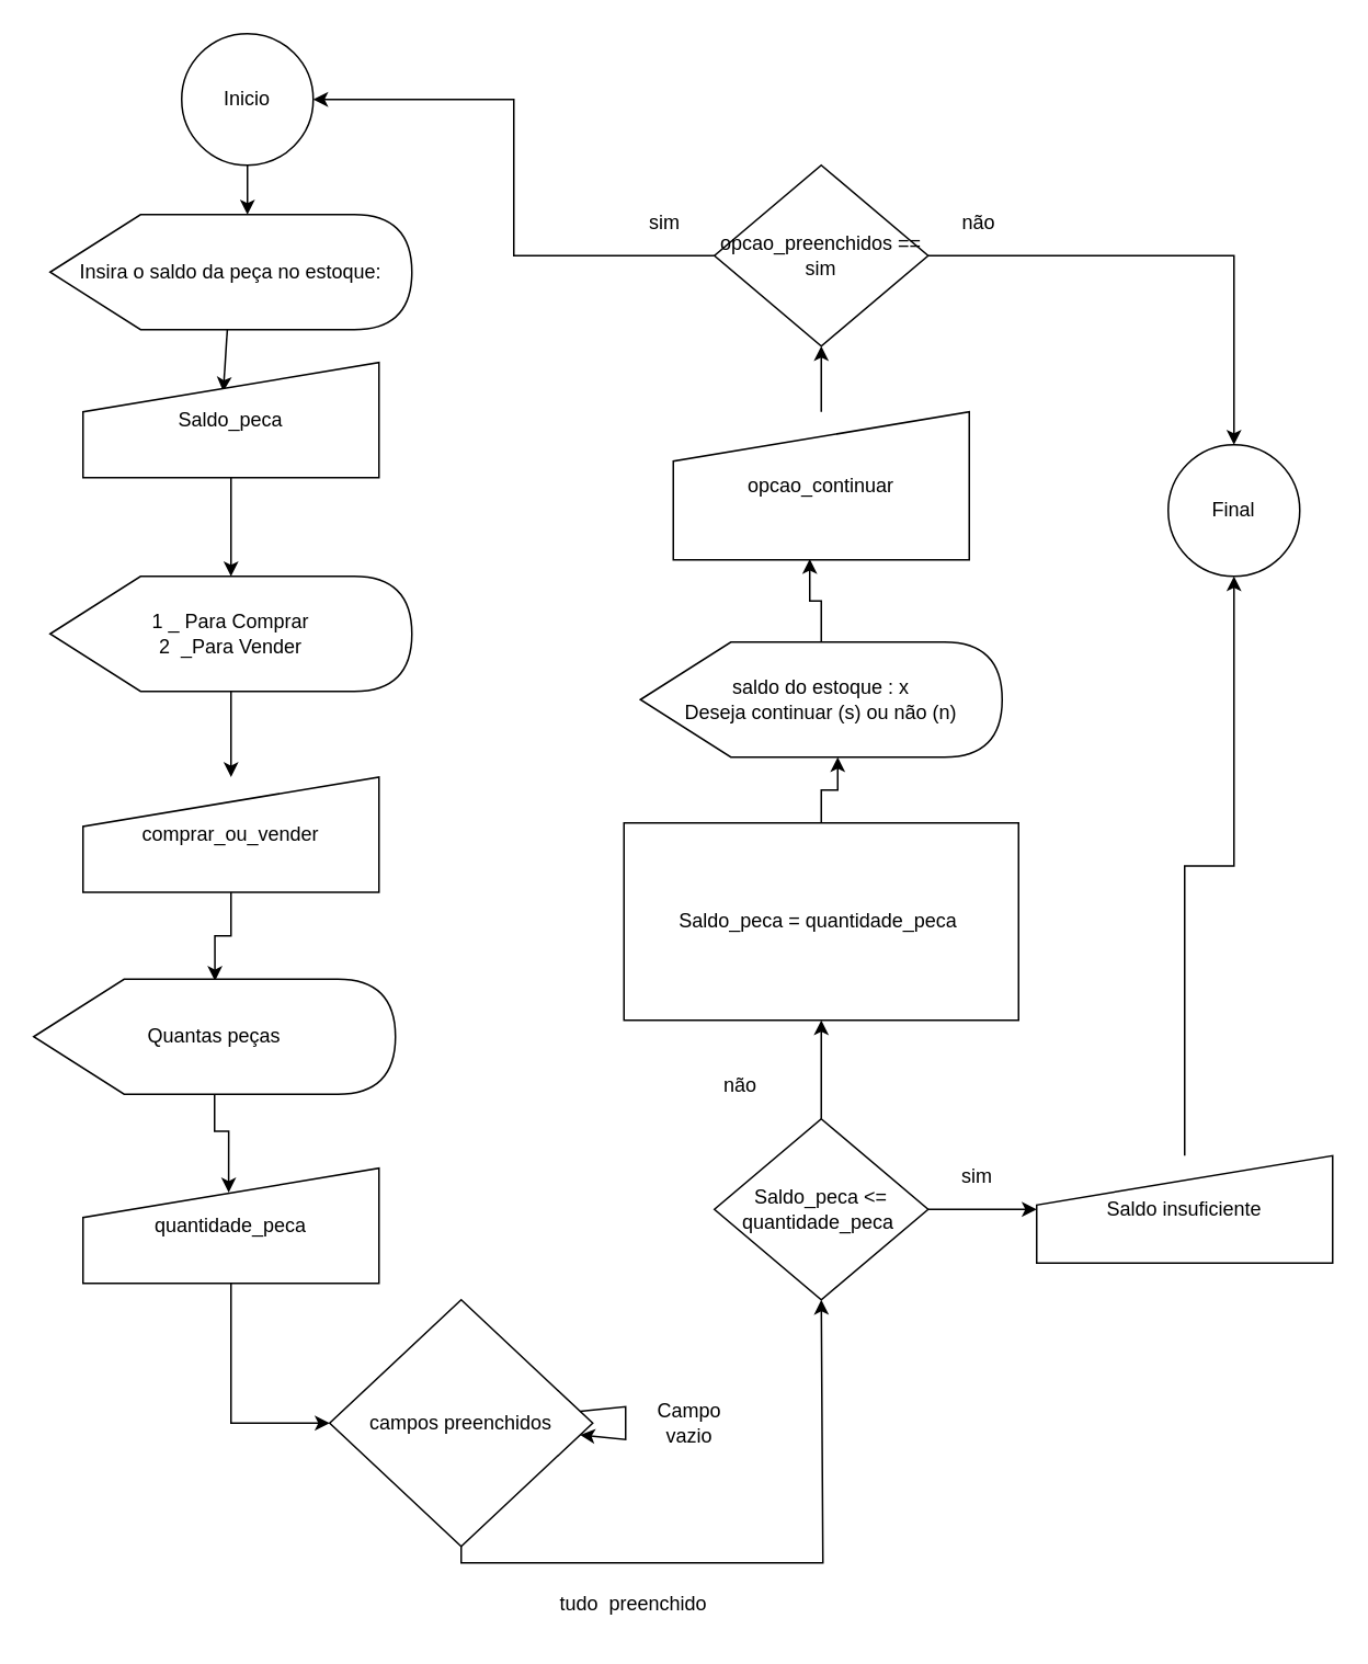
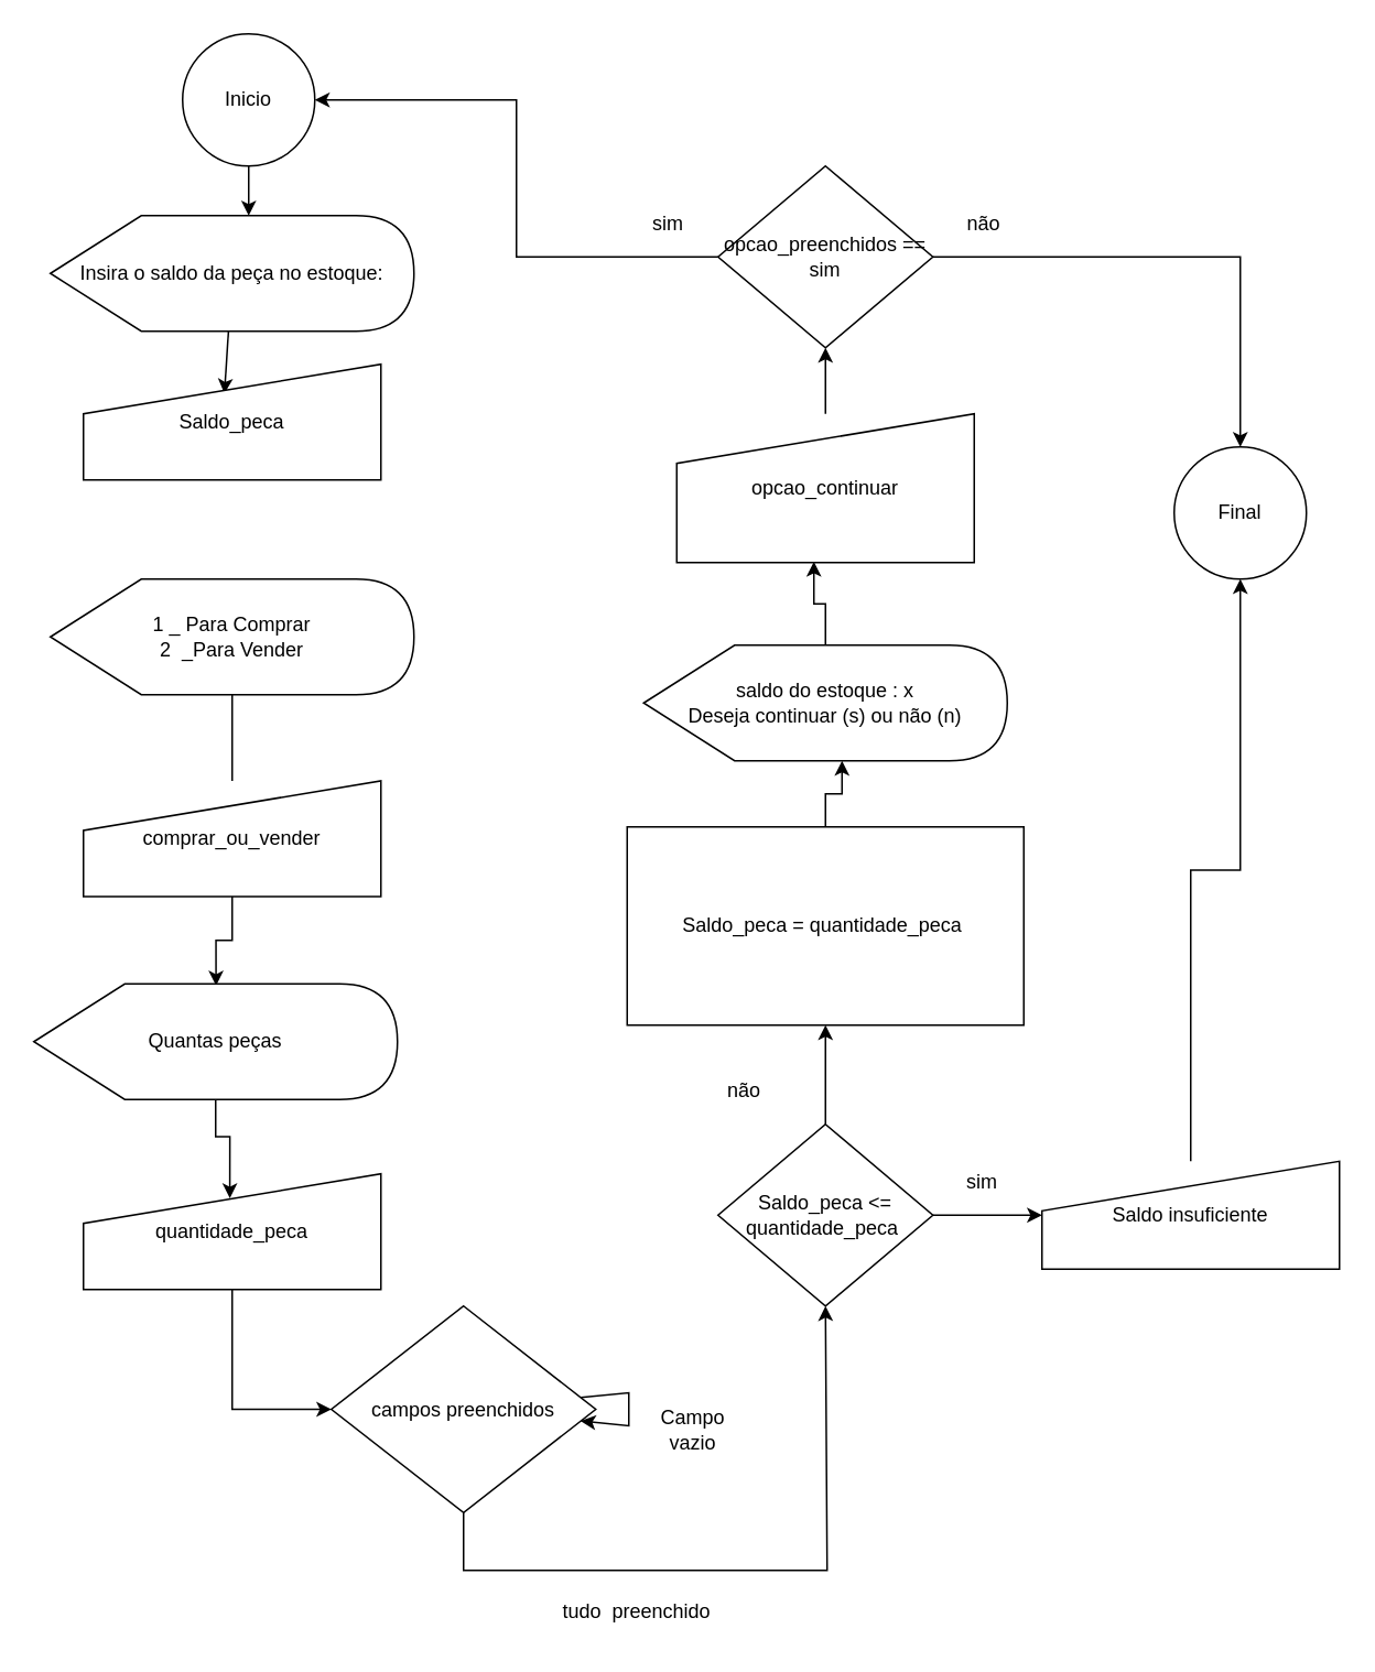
- <mxCell id="25" style="edgeStyle=orthogonalEdgeStyle;rounded=0;orthogonalLoop=1;jettySize=auto;html=1;" parent="1" source="26" target="31" edge="1"><mxGeometry relative="1" as="geometry" /></mxCell>
- <mxCell id="30" style="edgeStyle=orthogonalEdgeStyle;rounded=0;orthogonalLoop=1;jettySize=auto;html=1;" parent="1" source="31" target="29" edge="1"><mxGeometry relative="1" as="geometry" /></mxCell>
+ <mxCell id="30" style="edgeStyle=orthogonalEdgeStyle;rounded=0;orthogonalLoop=1;jettySize=auto;html=1;endArrow=none;" parent="1" source="31" target="29" edge="1"><mxGeometry relative="1" as="geometry" /></mxCell>
- <mxCell id="4" value="campos preenchidos" style="rhombus;whiteSpace=wrap;html=1;" parent="1" vertex="1"><mxGeometry x="200" y="790" width="160" height="150" as="geometry" /></mxCell>
+ <mxCell id="4" value="campos preenchidos" style="rhombus;whiteSpace=wrap;html=1;" parent="1" vertex="1"><mxGeometry x="200" y="790" width="160" height="125" as="geometry" /></mxCell>
